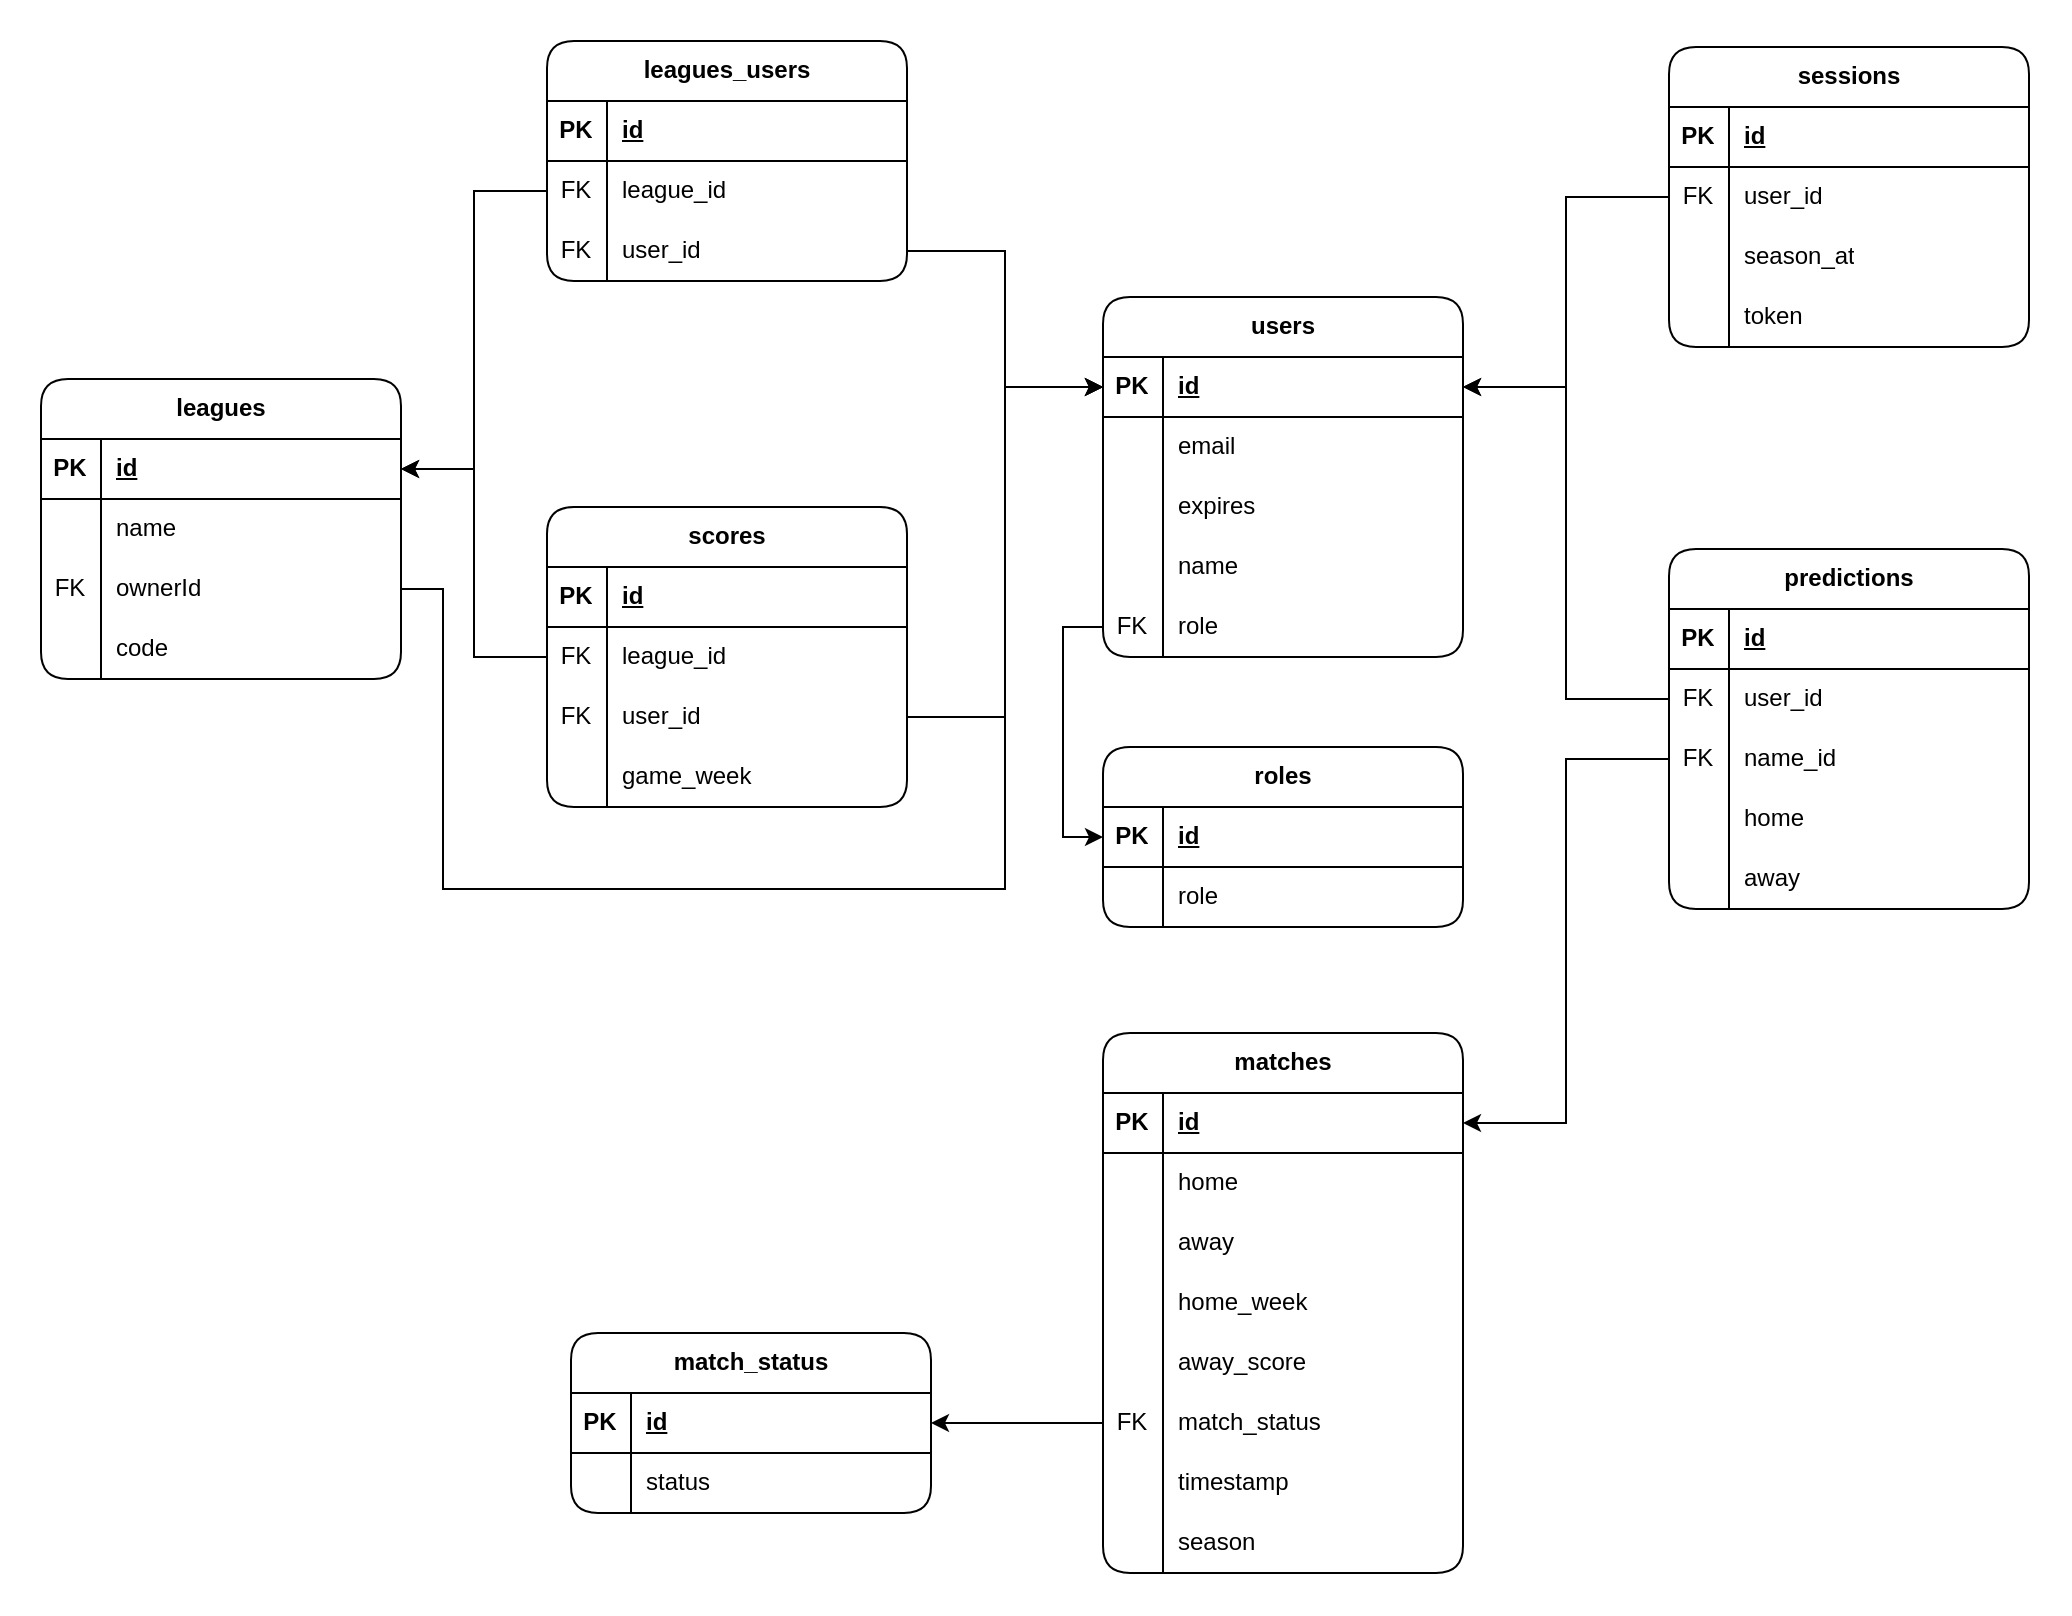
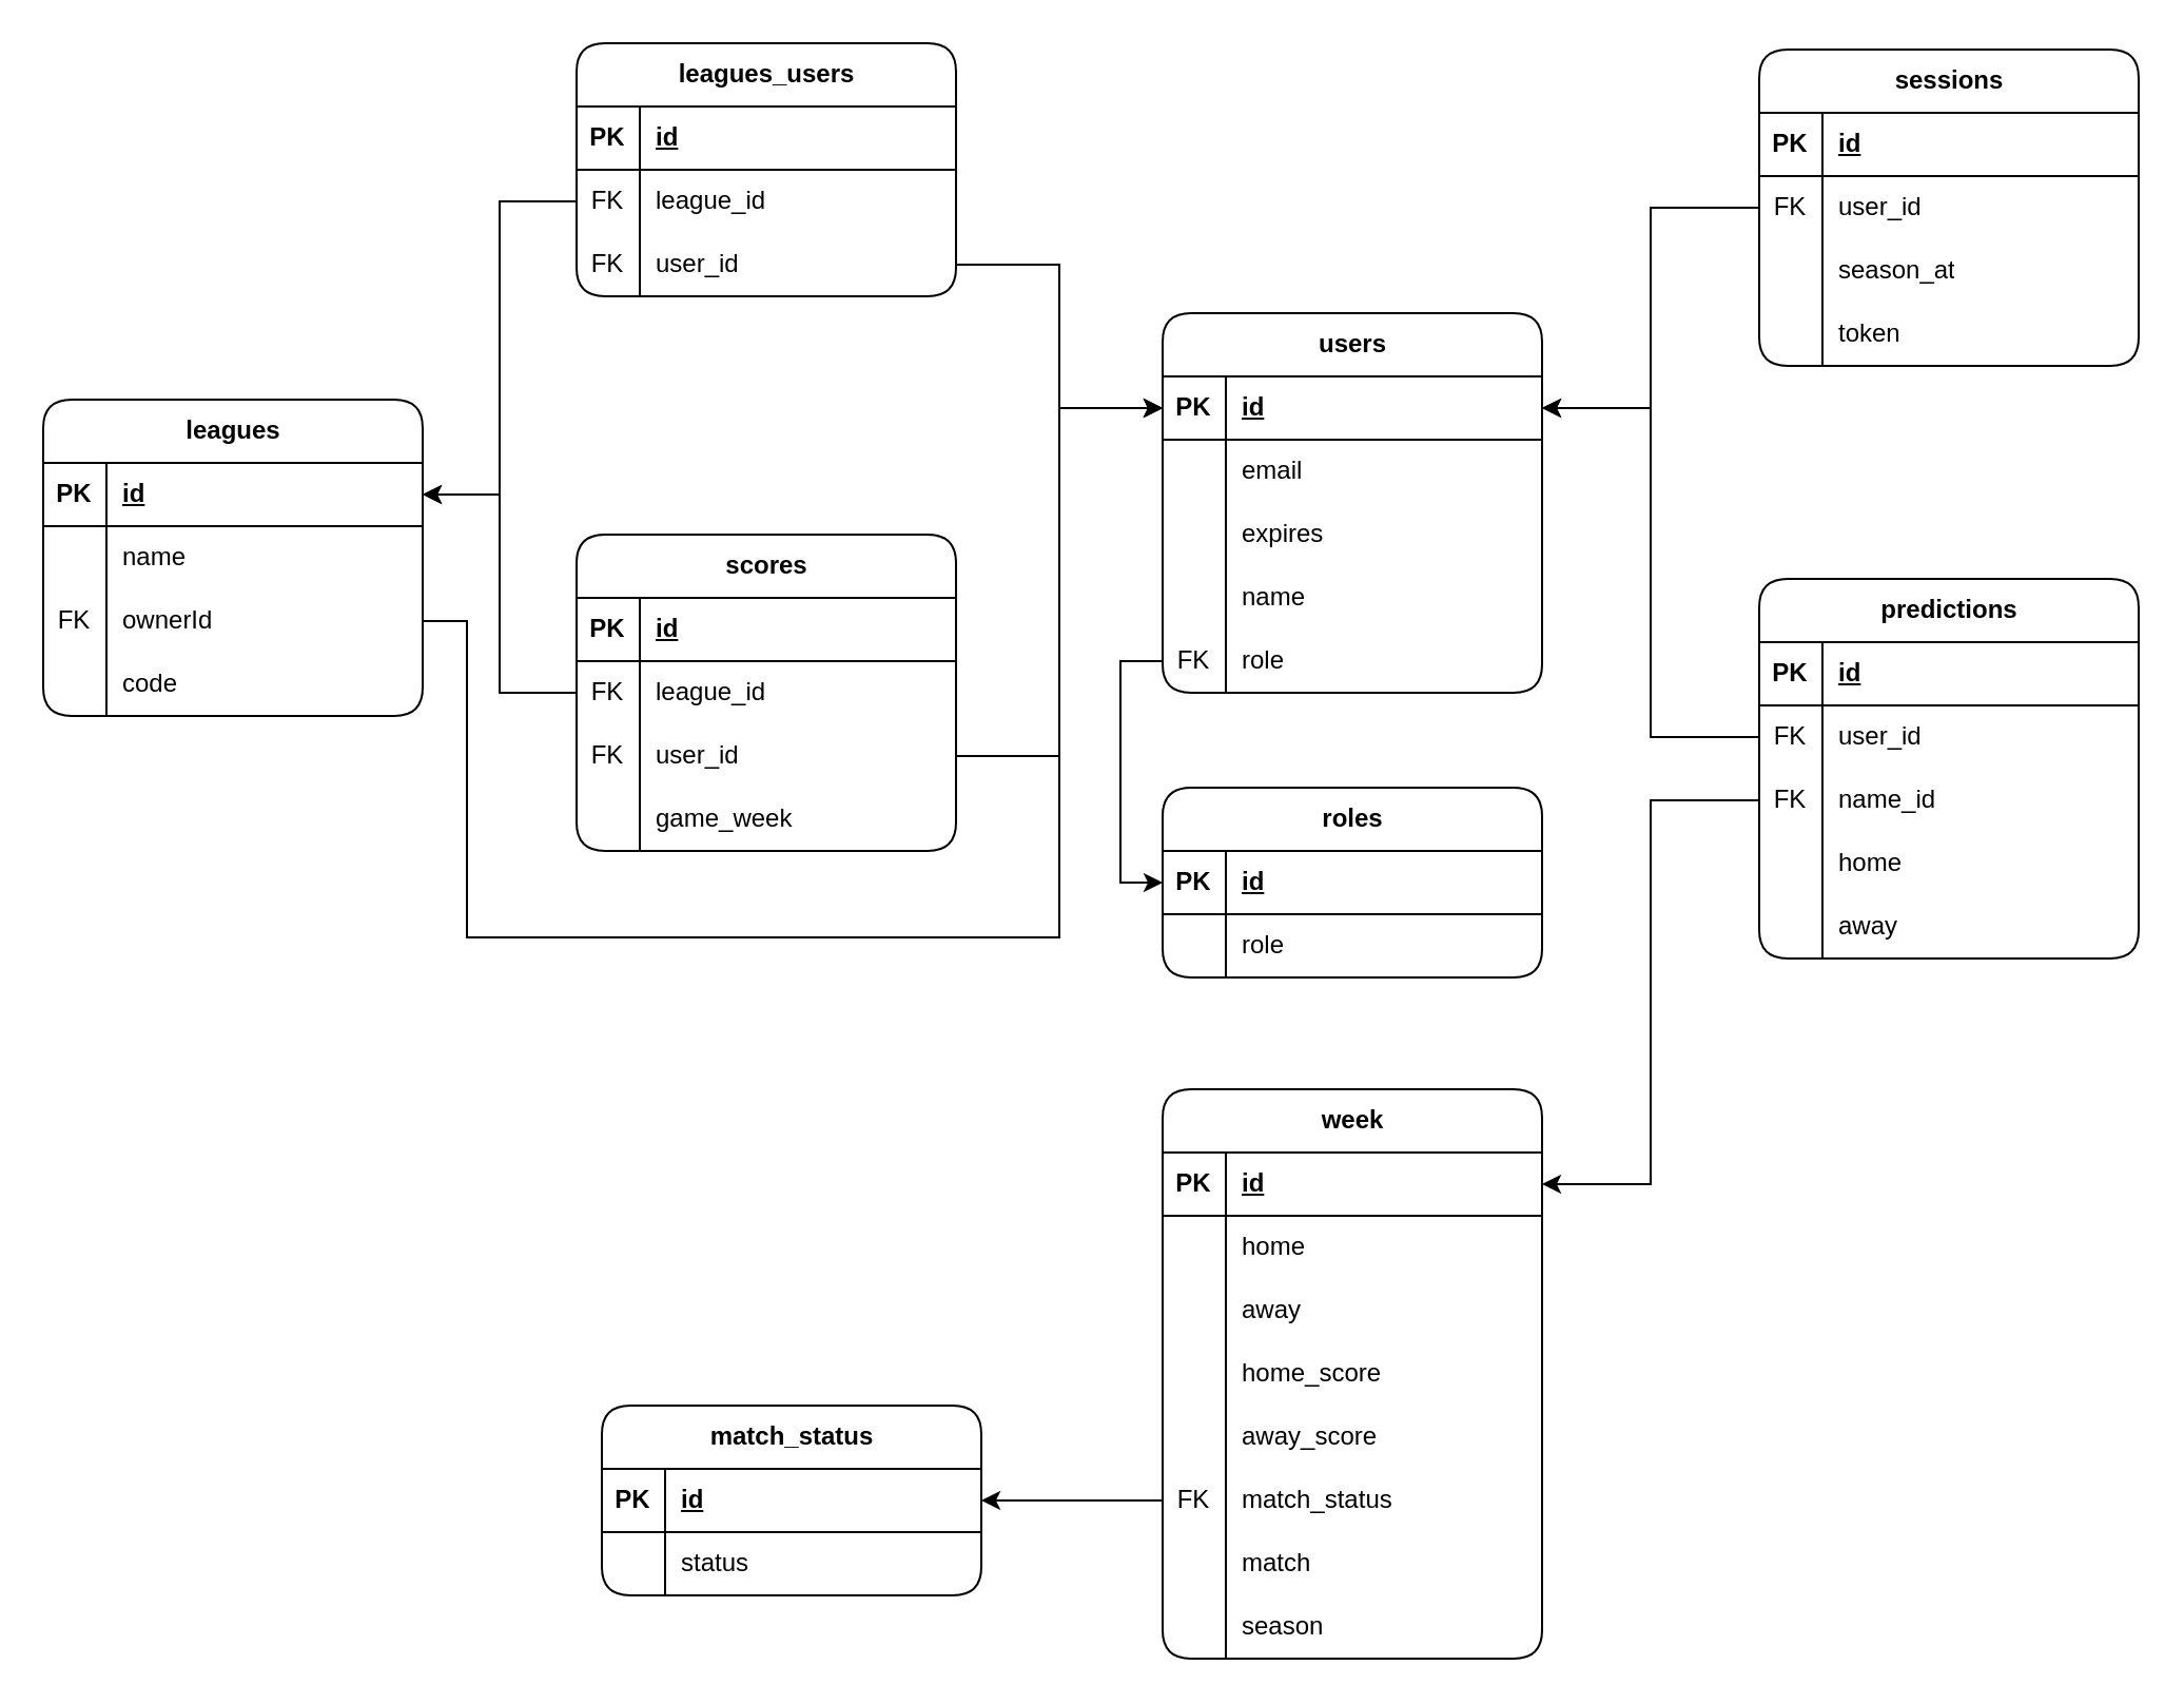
- <mxCell id="34" value="matches" style="shape=table;startSize=30;container=1;collapsible=1;childLayout=tableLayout;fixedRows=1;rowLines=0;fontStyle=1;align=center;resizeLast=1;html=1;rounded=1;shadow=0;swimlaneFillColor=none;gradientColor=none;" parent="1" vertex="1"><mxGeometry x="551" y="516" width="180" height="270" as="geometry" /></mxCell>
+ <mxCell id="34" value="week" style="shape=table;startSize=30;container=1;collapsible=1;childLayout=tableLayout;fixedRows=1;rowLines=0;fontStyle=1;align=center;resizeLast=1;html=1;rounded=1;shadow=0;swimlaneFillColor=none;gradientColor=none;" parent="1" vertex="1"><mxGeometry x="551" y="516" width="180" height="270" as="geometry" /></mxCell>
- <mxCell id="46" value="home_week" style="shape=partialRectangle;connectable=0;fillColor=none;top=0;left=0;bottom=0;right=0;align=left;spacingLeft=6;overflow=hidden;whiteSpace=wrap;html=1;" parent="44" vertex="1"><mxGeometry x="30" width="150" height="30" as="geometry"><mxRectangle width="150" height="30" as="alternateBounds" /></mxGeometry></mxCell>
+ <mxCell id="46" value="home_score" style="shape=partialRectangle;connectable=0;fillColor=none;top=0;left=0;bottom=0;right=0;align=left;spacingLeft=6;overflow=hidden;whiteSpace=wrap;html=1;" parent="44" vertex="1"><mxGeometry x="30" width="150" height="30" as="geometry"><mxRectangle width="150" height="30" as="alternateBounds" /></mxGeometry></mxCell>
- <mxCell id="55" value="timestamp" style="shape=partialRectangle;connectable=0;fillColor=none;top=0;left=0;bottom=0;right=0;align=left;spacingLeft=6;overflow=hidden;whiteSpace=wrap;html=1;" parent="53" vertex="1"><mxGeometry x="30" width="150" height="30" as="geometry"><mxRectangle width="150" height="30" as="alternateBounds" /></mxGeometry></mxCell>
+ <mxCell id="55" value="match" style="shape=partialRectangle;connectable=0;fillColor=none;top=0;left=0;bottom=0;right=0;align=left;spacingLeft=6;overflow=hidden;whiteSpace=wrap;html=1;" parent="53" vertex="1"><mxGeometry x="30" width="150" height="30" as="geometry"><mxRectangle width="150" height="30" as="alternateBounds" /></mxGeometry></mxCell>
